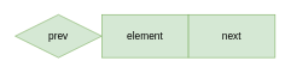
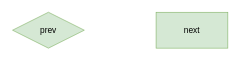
- <mxCell id="3" value="element" style="rounded=0;whiteSpace=wrap;html=1;fillColor=#d5e8d4;strokeColor=#82b366;fontSize=14;" vertex="1" parent="1"><mxGeometry x="140" y="20" width="120" height="60" as="geometry" /></mxCell>
